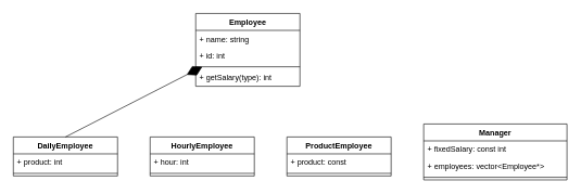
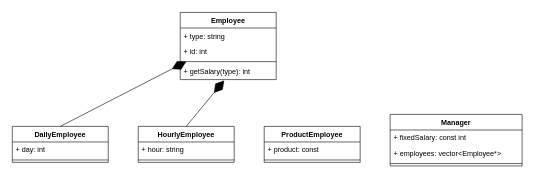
- <mxCell id="3" value="+ name: string&#10;" style="text;strokeColor=none;fillColor=none;align=left;verticalAlign=top;spacingLeft=4;spacingRight=4;overflow=hidden;rotatable=0;points=[[0,0.5],[1,0.5]];portConstraint=eastwest;" parent="2" vertex="1"><mxGeometry y="26" width="160" height="26" as="geometry" /></mxCell>
+ <mxCell id="3" value="+ type: string&#10;" style="text;strokeColor=none;fillColor=none;align=left;verticalAlign=top;spacingLeft=4;spacingRight=4;overflow=hidden;rotatable=0;points=[[0,0.5],[1,0.5]];portConstraint=eastwest;" parent="2" vertex="1"><mxGeometry y="26" width="160" height="26" as="geometry" /></mxCell>
+ <mxCell id="21" value="" style="endArrow=diamondThin;endFill=1;endSize=24;html=1;rounded=0;entryX=0.458;entryY=1.054;entryDx=0;entryDy=0;exitX=0.5;exitY=0;exitDx=0;exitDy=0;entryPerimeter=0;" edge="1" parent="1" source="10" target="6"><mxGeometry width="160" relative="1" as="geometry"><mxPoint x="110" y="220" as="sourcePoint" /><mxPoint x="345.12" y="114.688" as="targetPoint" /></mxGeometry></mxCell>
- <mxCell id="8" value="+ product: int&#10;" style="text;strokeColor=none;fillColor=none;align=left;verticalAlign=top;spacingLeft=4;spacingRight=4;overflow=hidden;rotatable=0;points=[[0,0.5],[1,0.5]];portConstraint=eastwest;" vertex="1" parent="7"><mxGeometry y="26" width="160" height="26" as="geometry" /></mxCell>
+ <mxCell id="8" value="+ day: int&#10;" style="text;strokeColor=none;fillColor=none;align=left;verticalAlign=top;spacingLeft=4;spacingRight=4;overflow=hidden;rotatable=0;points=[[0,0.5],[1,0.5]];portConstraint=eastwest;" vertex="1" parent="7"><mxGeometry y="26" width="160" height="26" as="geometry" /></mxCell>
- <mxCell id="11" value="+ hour: int&#10;" style="text;strokeColor=none;fillColor=none;align=left;verticalAlign=top;spacingLeft=4;spacingRight=4;overflow=hidden;rotatable=0;points=[[0,0.5],[1,0.5]];portConstraint=eastwest;" vertex="1" parent="10"><mxGeometry y="26" width="160" height="26" as="geometry" /></mxCell>
+ <mxCell id="11" value="+ hour: string&#10;" style="text;strokeColor=none;fillColor=none;align=left;verticalAlign=top;spacingLeft=4;spacingRight=4;overflow=hidden;rotatable=0;points=[[0,0.5],[1,0.5]];portConstraint=eastwest;" vertex="1" parent="10"><mxGeometry y="26" width="160" height="26" as="geometry" /></mxCell>
